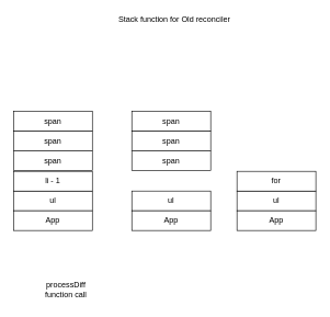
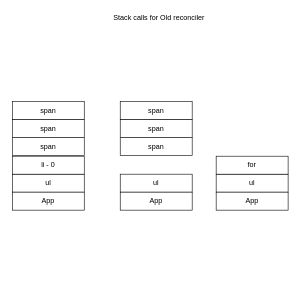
- <mxCell id="17" value="Stack function for Old reconciler" style="text;html=1;strokeColor=none;fillColor=none;align=center;verticalAlign=middle;whiteSpace=wrap;rounded=0;" vertex="1" parent="1"><mxGeometry x="50" y="20" width="430" height="20" as="geometry" /></mxCell>
+ <mxCell id="17" value="Stack calls for Old reconciler" style="text;html=1;strokeColor=none;fillColor=none;align=center;verticalAlign=middle;whiteSpace=wrap;rounded=0;" vertex="1" parent="1"><mxGeometry x="50" y="20" width="430" height="20" as="geometry" /></mxCell>
- <mxCell id="4" value="li - 1" style="rounded=0;whiteSpace=wrap;html=1;" parent="1" vertex="1"><mxGeometry x="20" y="260" width="120" height="30" as="geometry" /></mxCell>
+ <mxCell id="4" value="li - 0" style="rounded=0;whiteSpace=wrap;html=1;" parent="1" vertex="1"><mxGeometry x="20" y="260" width="120" height="30" as="geometry" /></mxCell>
- <mxCell id="8" value="processDiff function call" style="text;html=1;strokeColor=none;fillColor=none;align=center;verticalAlign=middle;whiteSpace=wrap;rounded=0;" vertex="1" parent="1"><mxGeometry x="60" y="420" width="80" height="40" as="geometry" /></mxCell>
